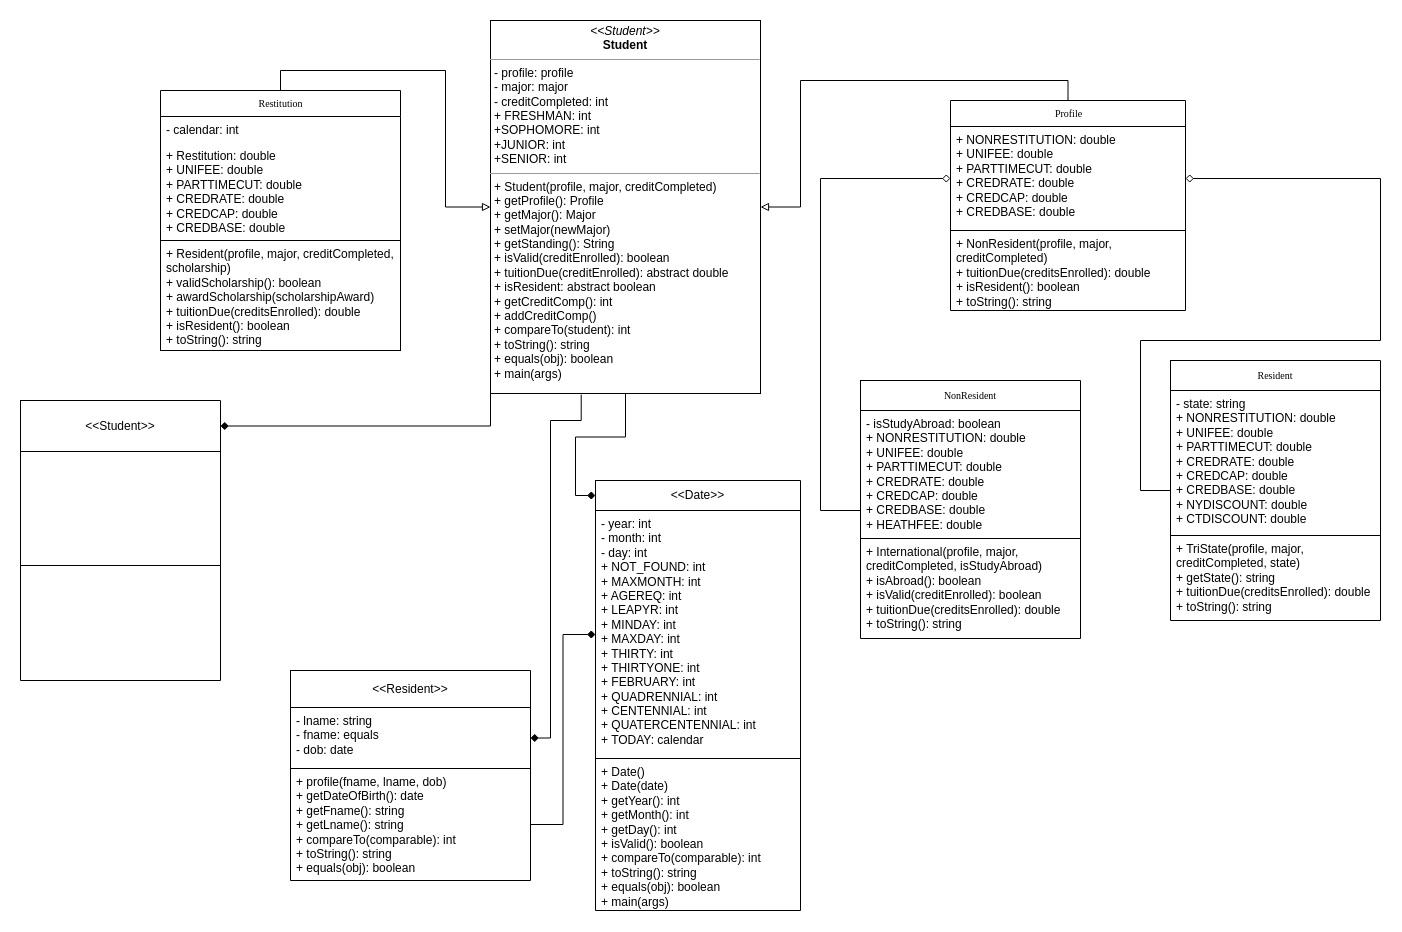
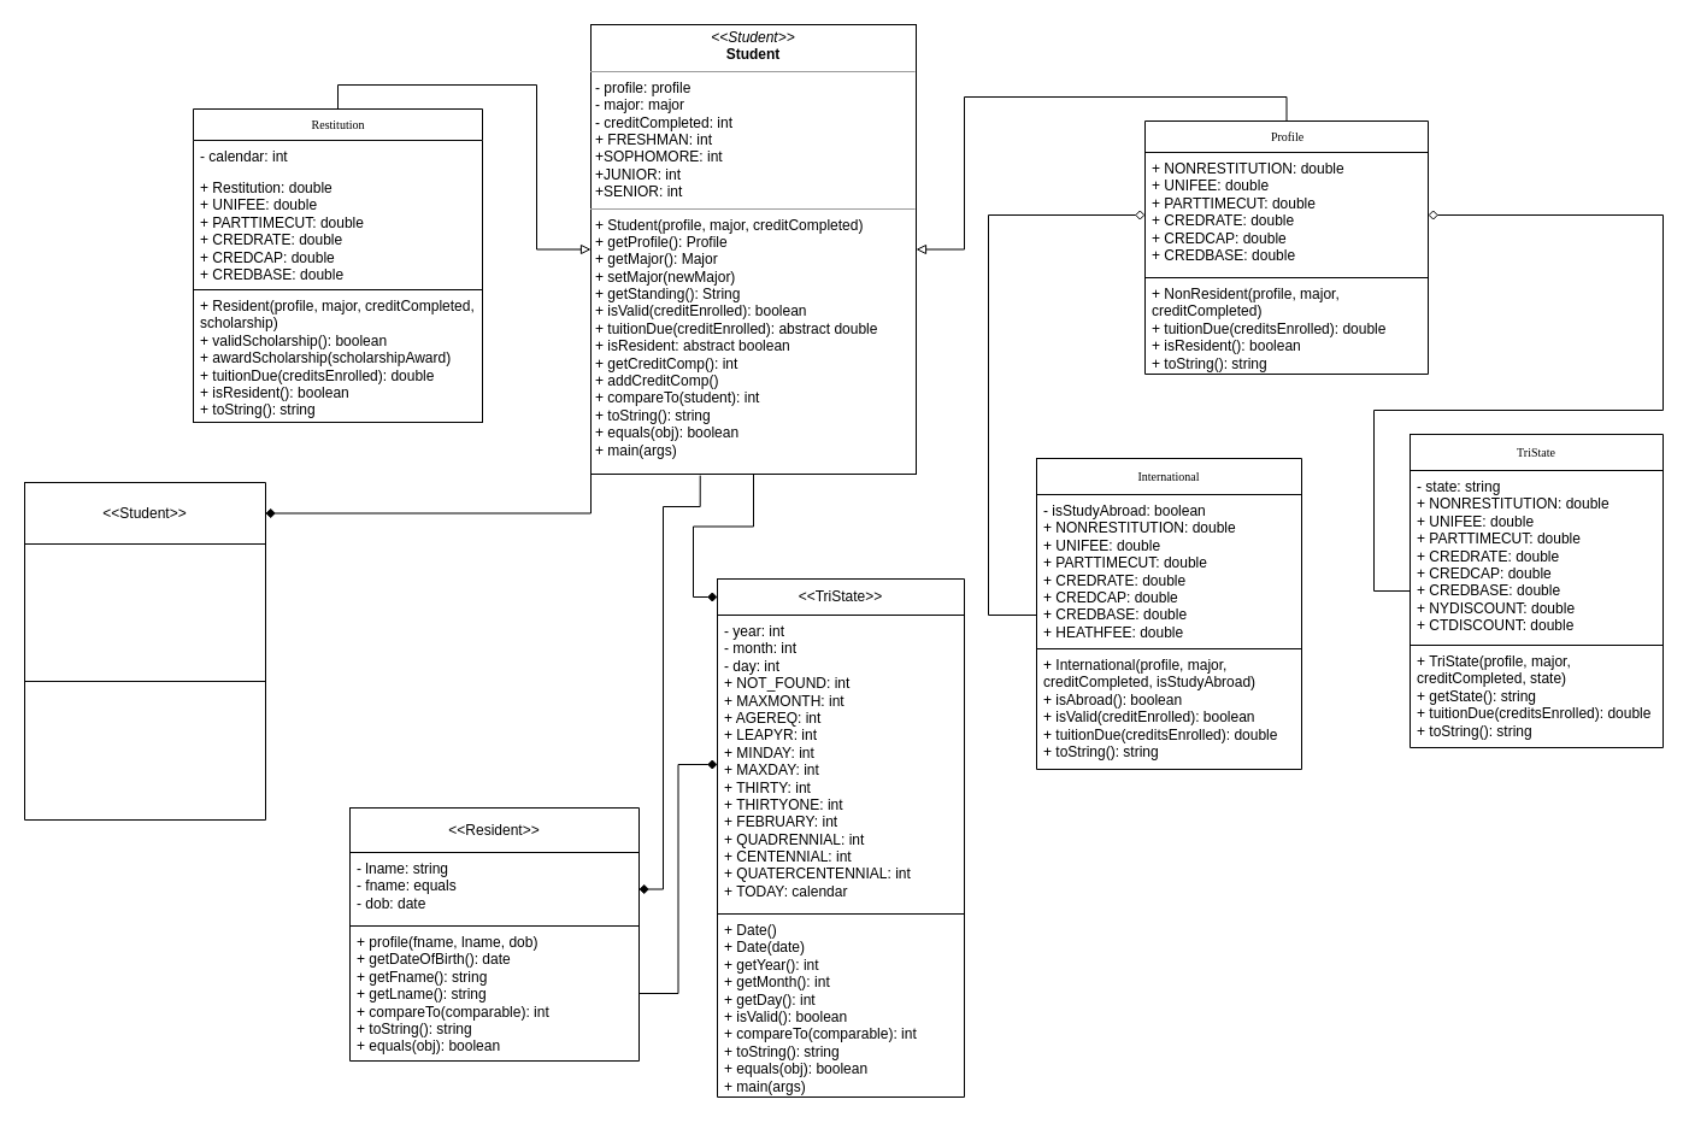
- <mxCell id="26" value="Resident" style="shape=partialRectangle;html=1;whiteSpace=wrap;connectable=0;strokeColor=inherit;overflow=hidden;fillColor=none;top=0;left=0;bottom=0;right=0;pointerEvents=1;fontFamily=Verdana;fontSize=10;" vertex="1" parent="25"><mxGeometry width="210" height="30" as="geometry"><mxRectangle width="210" height="30" as="alternateBounds" /></mxGeometry></mxCell>
+ <mxCell id="26" value="TriState" style="shape=partialRectangle;html=1;whiteSpace=wrap;connectable=0;strokeColor=inherit;overflow=hidden;fillColor=none;top=0;left=0;bottom=0;right=0;pointerEvents=1;fontFamily=Verdana;fontSize=10;" vertex="1" parent="25"><mxGeometry width="210" height="30" as="geometry"><mxRectangle width="210" height="30" as="alternateBounds" /></mxGeometry></mxCell>
- <mxCell id="18" value="&lt;font style=&quot;font-size: 10px;&quot; face=&quot;Verdana&quot;&gt;NonResident&lt;/font&gt;" style="shape=partialRectangle;html=1;whiteSpace=wrap;connectable=0;strokeColor=inherit;overflow=hidden;fillColor=none;top=0;left=0;bottom=0;right=0;pointerEvents=1;" vertex="1" parent="17"><mxGeometry width="220" height="30" as="geometry"><mxRectangle width="220" height="30" as="alternateBounds" /></mxGeometry></mxCell>
+ <mxCell id="18" value="&lt;font style=&quot;font-size: 10px;&quot; face=&quot;Verdana&quot;&gt;International&lt;/font&gt;" style="shape=partialRectangle;html=1;whiteSpace=wrap;connectable=0;strokeColor=inherit;overflow=hidden;fillColor=none;top=0;left=0;bottom=0;right=0;pointerEvents=1;" vertex="1" parent="17"><mxGeometry width="220" height="30" as="geometry"><mxRectangle width="220" height="30" as="alternateBounds" /></mxGeometry></mxCell>
- <mxCell id="40" value="&amp;lt;&amp;lt;Date&amp;gt;&amp;gt;" style="shape=partialRectangle;html=1;whiteSpace=wrap;connectable=0;strokeColor=inherit;overflow=hidden;fillColor=none;top=0;left=0;bottom=0;right=0;pointerEvents=1;fontFamily=Helvetica;fontSize=12;" vertex="1" parent="39"><mxGeometry width="205" height="30" as="geometry"><mxRectangle width="205" height="30" as="alternateBounds" /></mxGeometry></mxCell>
+ <mxCell id="40" value="&amp;lt;&amp;lt;TriState&amp;gt;&amp;gt;" style="shape=partialRectangle;html=1;whiteSpace=wrap;connectable=0;strokeColor=inherit;overflow=hidden;fillColor=none;top=0;left=0;bottom=0;right=0;pointerEvents=1;fontFamily=Helvetica;fontSize=12;" vertex="1" parent="39"><mxGeometry width="205" height="30" as="geometry"><mxRectangle width="205" height="30" as="alternateBounds" /></mxGeometry></mxCell>
